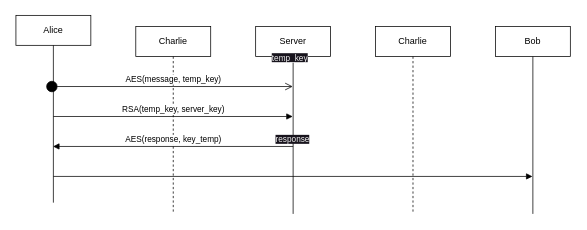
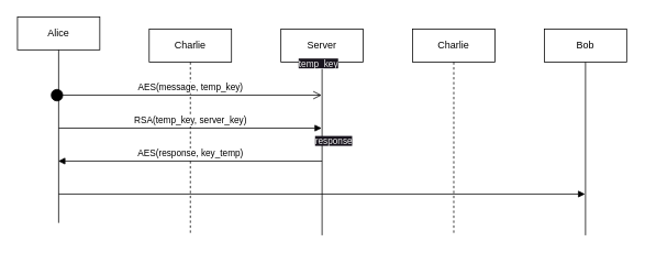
- <mxCell id="7" value="&lt;span style=&quot;color: rgb(240, 240, 240); font-family: Helvetica; font-size: 11px; font-style: normal; font-variant-ligatures: normal; font-variant-caps: normal; font-weight: 400; letter-spacing: normal; orphans: 2; text-align: center; text-indent: 0px; text-transform: none; widows: 2; word-spacing: 0px; -webkit-text-stroke-width: 0px; background-color: rgb(24, 20, 29); text-decoration-thickness: initial; text-decoration-style: initial; text-decoration-color: initial; float: none; display: inline !important;&quot;&gt;response&lt;/span&gt;" style="text;whiteSpace=wrap;html=1;" vertex="1" parent="5"><mxGeometry x="25" y="137" width="50" height="30" as="geometry" /></mxCell>
+ <mxCell id="7" value="&lt;span style=&quot;color: rgb(240, 240, 240); font-family: Helvetica; font-size: 11px; font-style: normal; font-variant-ligatures: normal; font-variant-caps: normal; font-weight: 400; letter-spacing: normal; orphans: 2; text-align: center; text-indent: 0px; text-transform: none; widows: 2; word-spacing: 0px; -webkit-text-stroke-width: 0px; background-color: rgb(24, 20, 29); text-decoration-thickness: initial; text-decoration-style: initial; text-decoration-color: initial; float: none; display: inline !important;&quot;&gt;response&lt;/span&gt;" style="text;whiteSpace=wrap;html=1;" vertex="1" parent="5"><mxGeometry x="40" y="122" width="50" height="30" as="geometry" /></mxCell>
